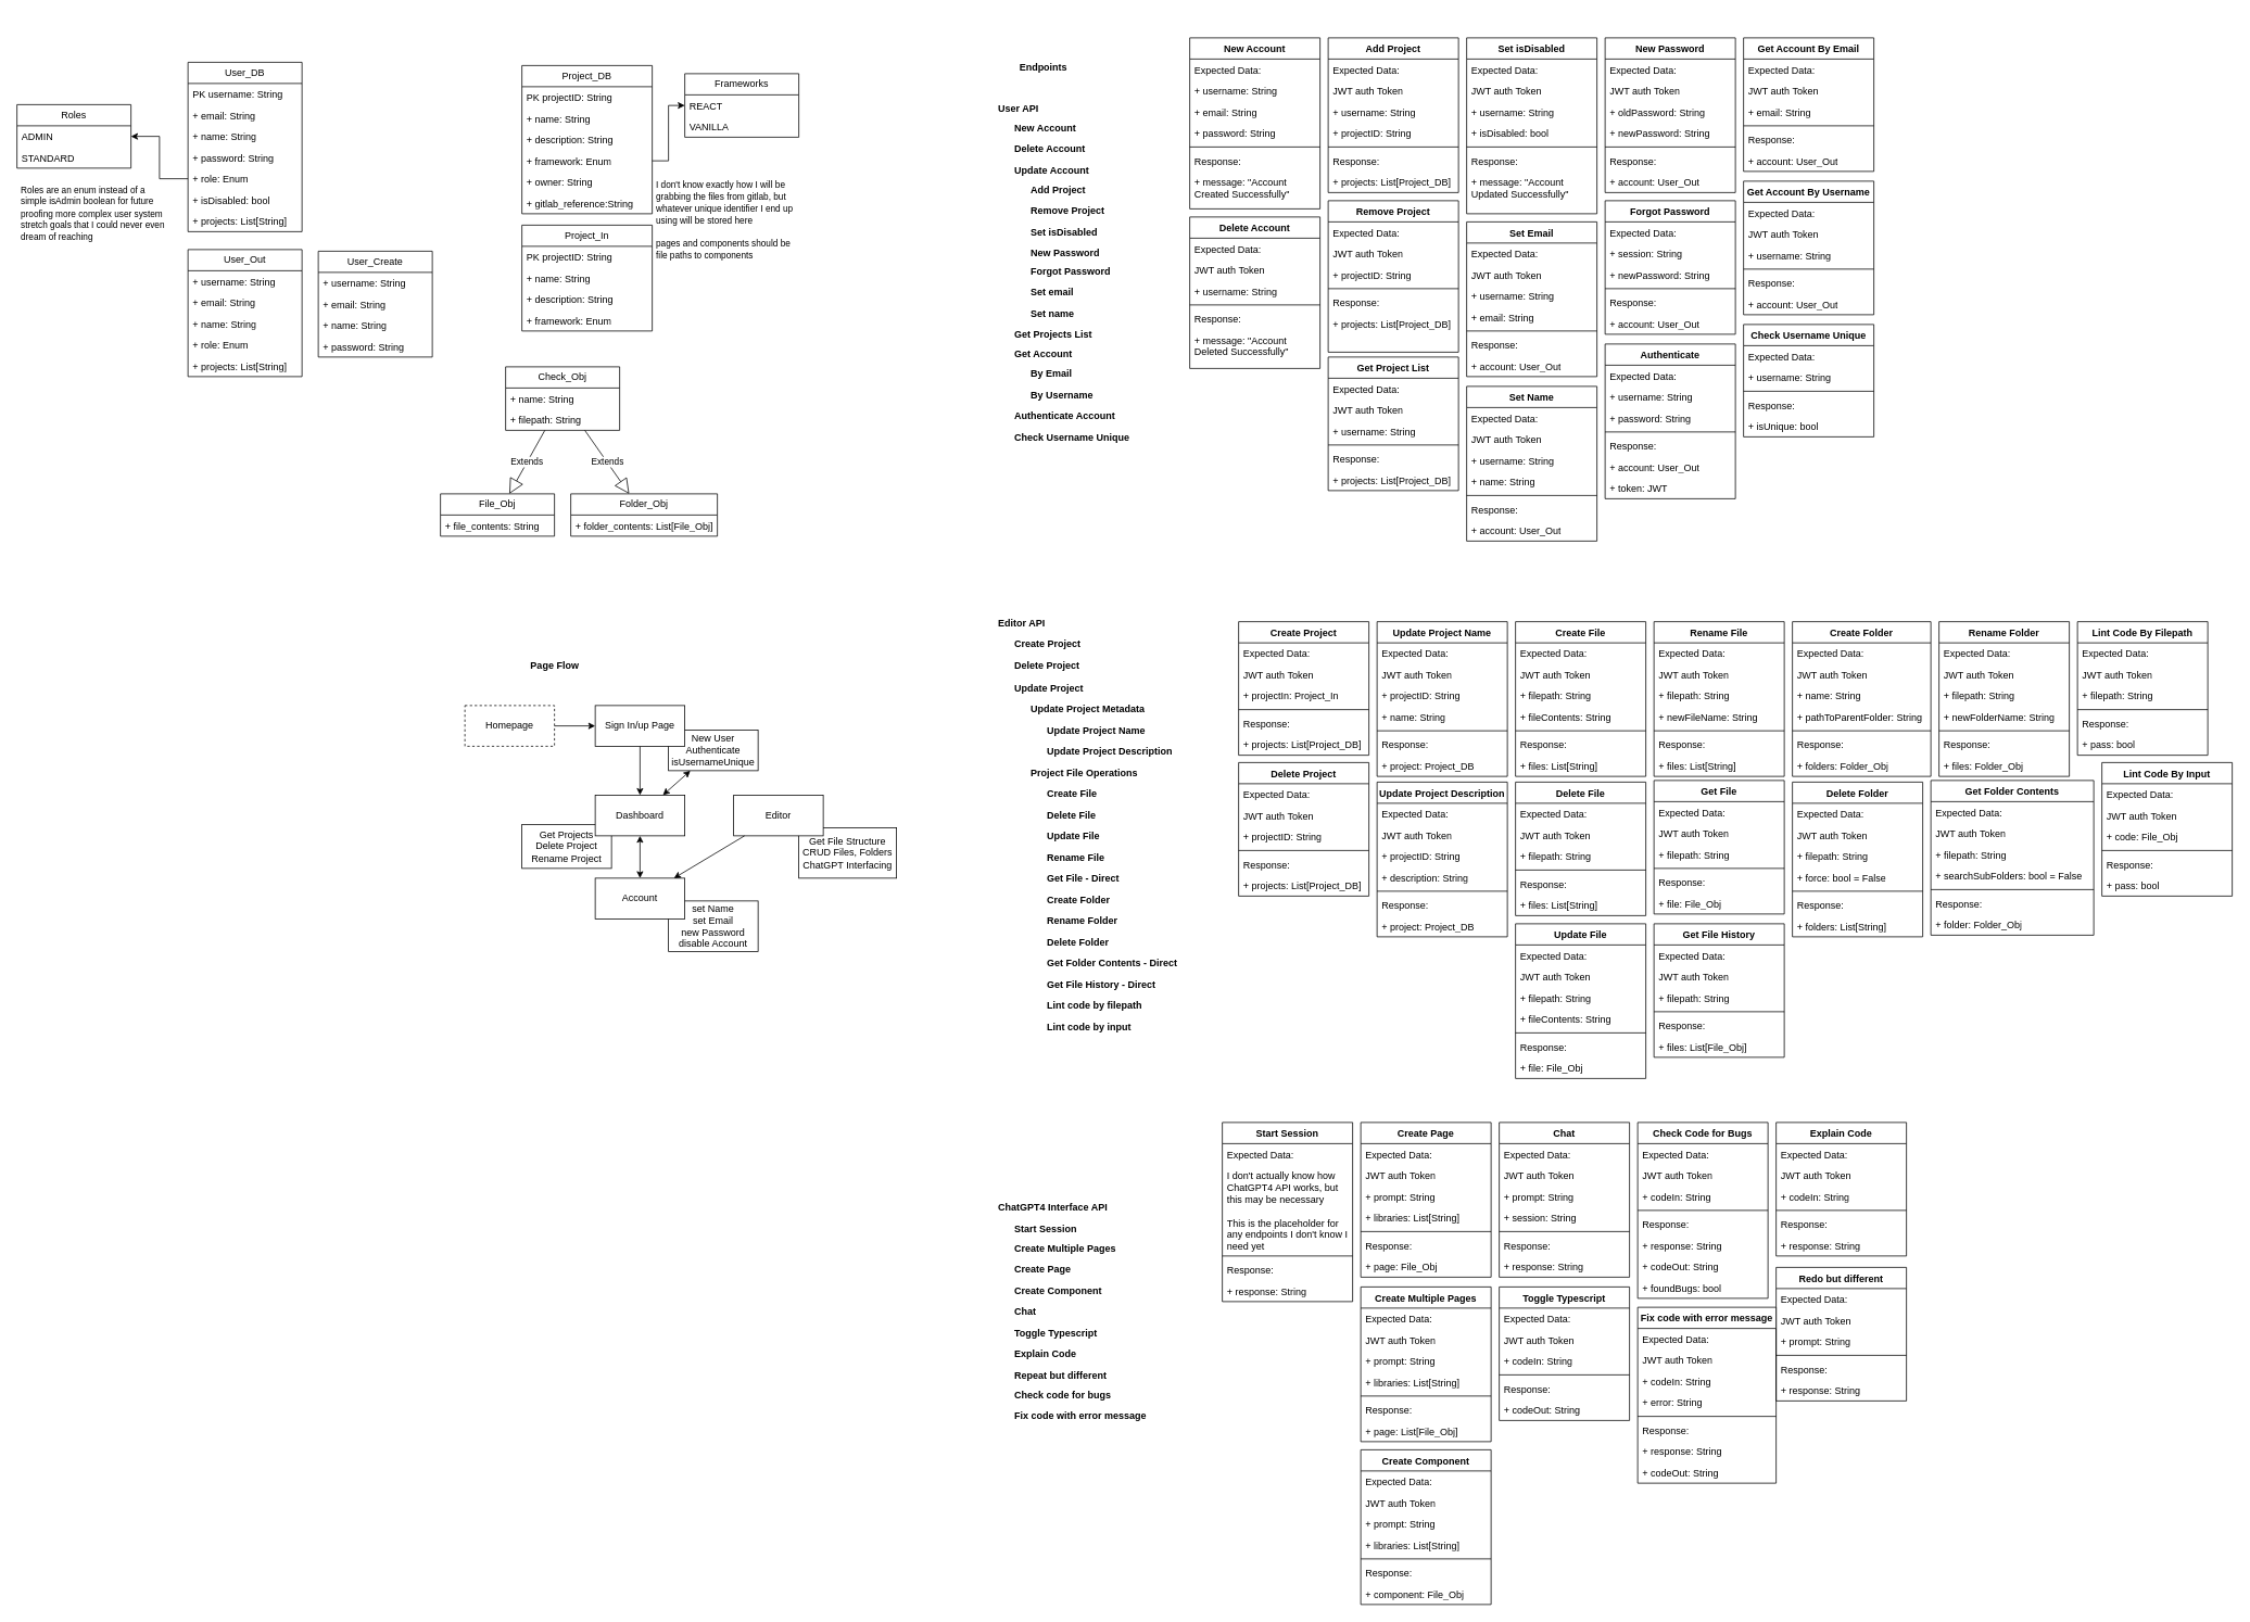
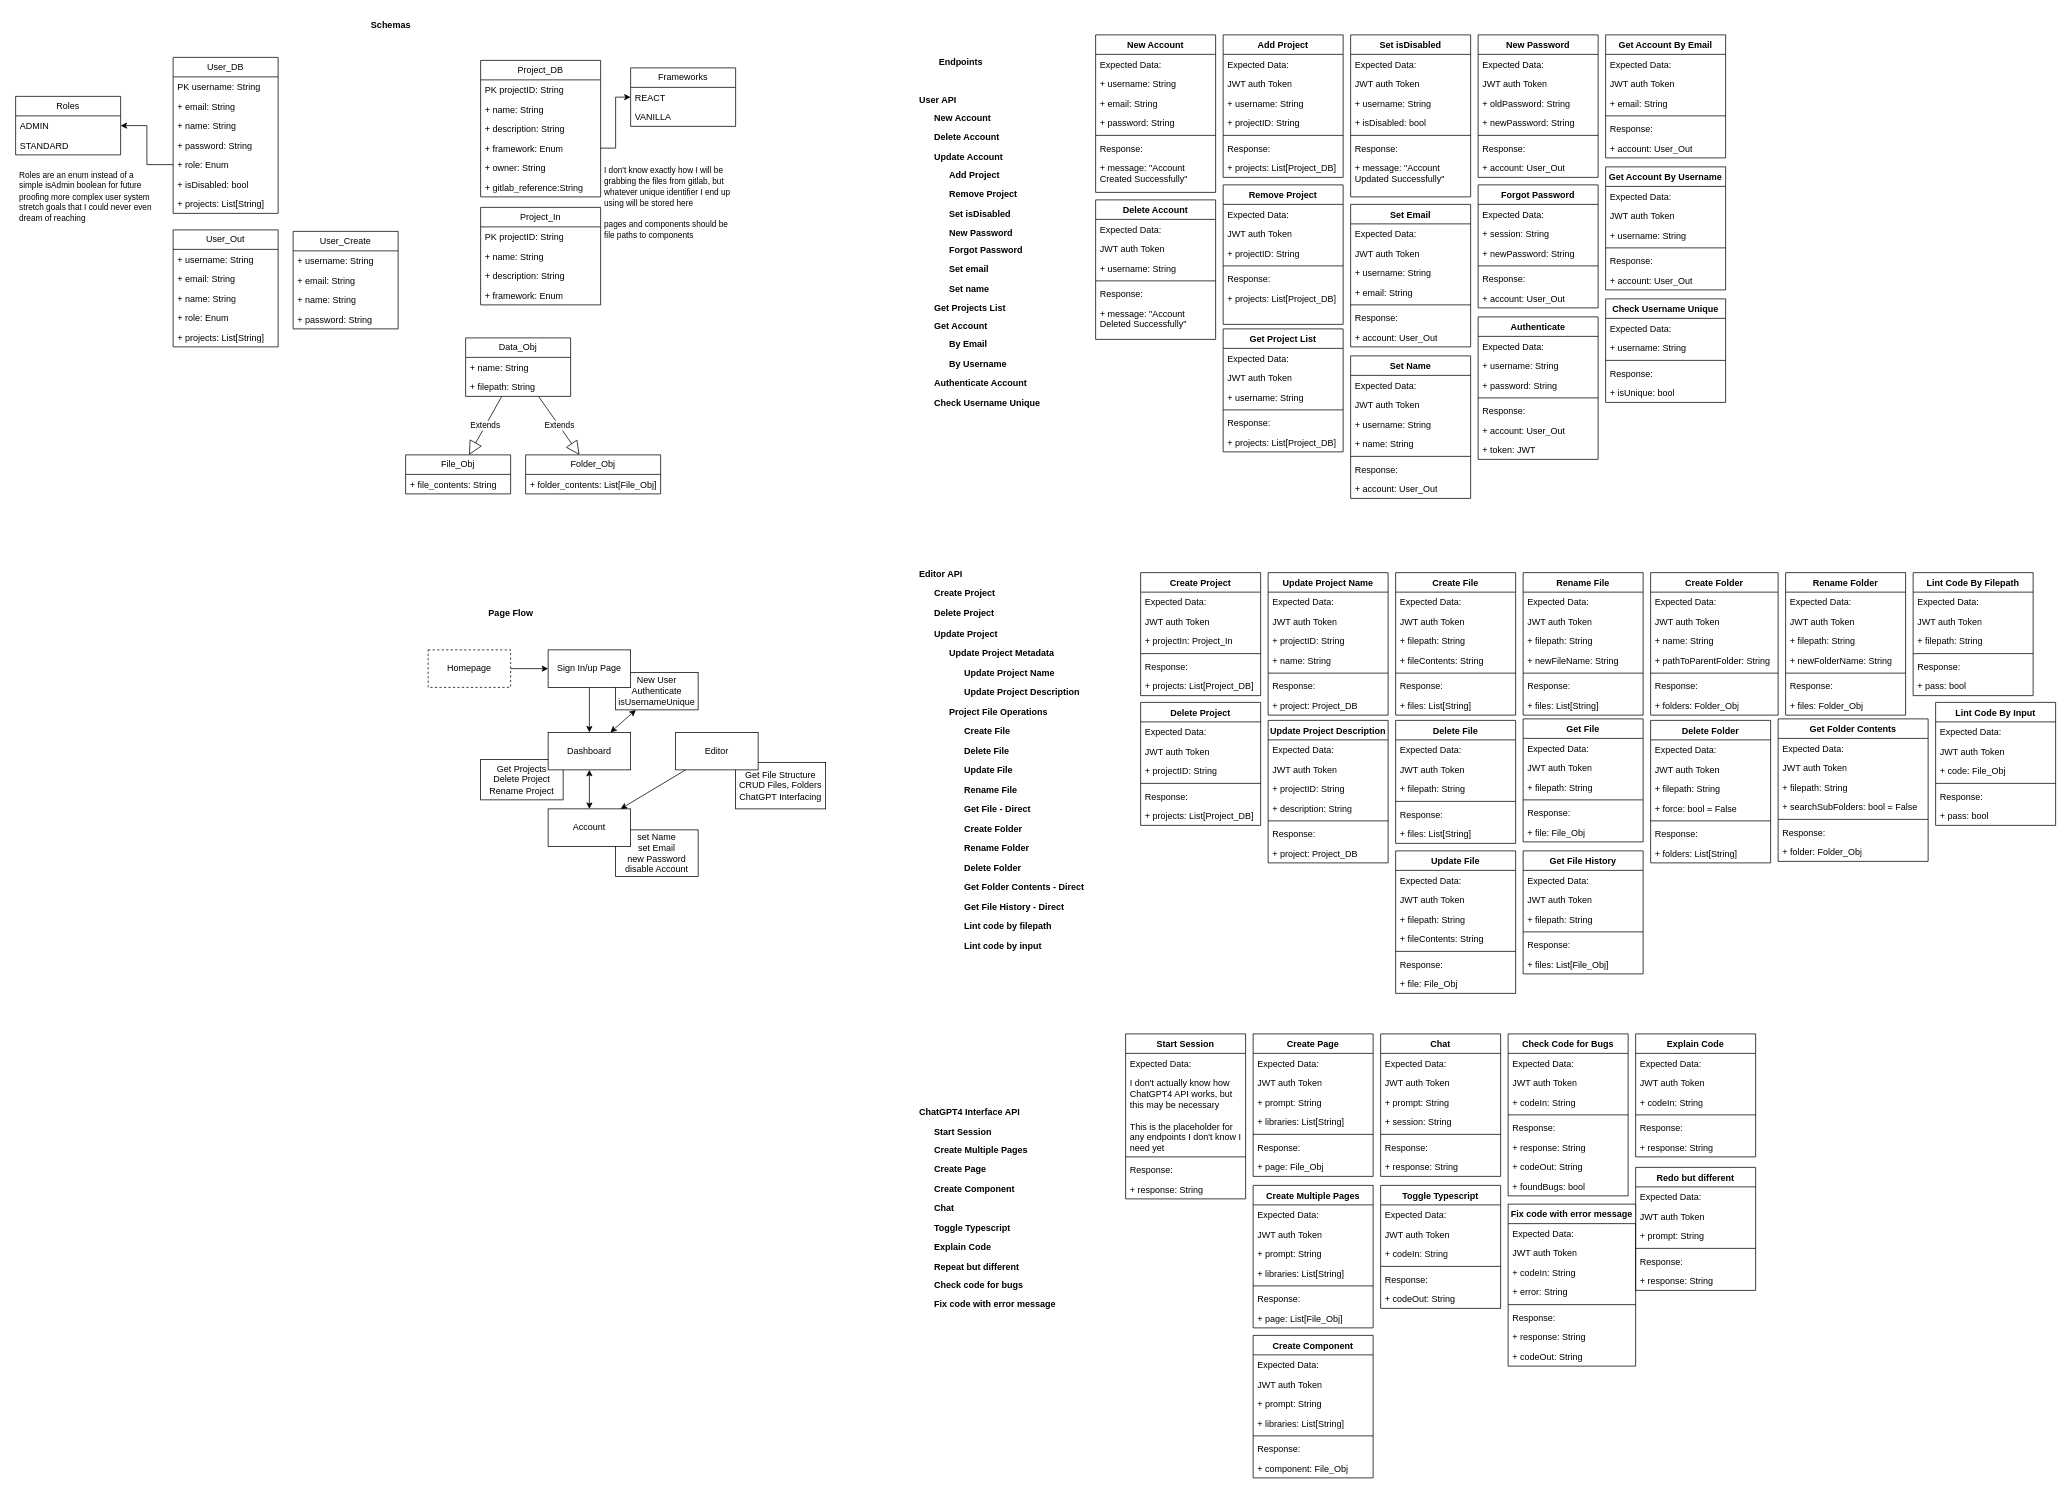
+ <mxCell id="36" value="Schemas" style="text;align=center;fontStyle=1;verticalAlign=middle;spacingLeft=3;spacingRight=3;strokeColor=none;rotatable=0;points=[[0,0.5],[1,0.5]];portConstraint=eastwest;html=1;" parent="1" vertex="1"><mxGeometry x="480" y="20" width="80" height="26" as="geometry" /></mxCell>
- <mxCell id="289" value="Check_Obj" style="swimlane;fontStyle=0;childLayout=stackLayout;horizontal=1;startSize=26;fillColor=none;horizontalStack=0;resizeParent=1;resizeParentMax=0;resizeLast=0;collapsible=1;marginBottom=0;whiteSpace=wrap;html=1;" parent="1" vertex="1"><mxGeometry x="620" y="450" width="140" height="78" as="geometry" /></mxCell>
+ <mxCell id="289" value="Data_Obj" style="swimlane;fontStyle=0;childLayout=stackLayout;horizontal=1;startSize=26;fillColor=none;horizontalStack=0;resizeParent=1;resizeParentMax=0;resizeLast=0;collapsible=1;marginBottom=0;whiteSpace=wrap;html=1;" parent="1" vertex="1"><mxGeometry x="620" y="450" width="140" height="78" as="geometry" /></mxCell>
